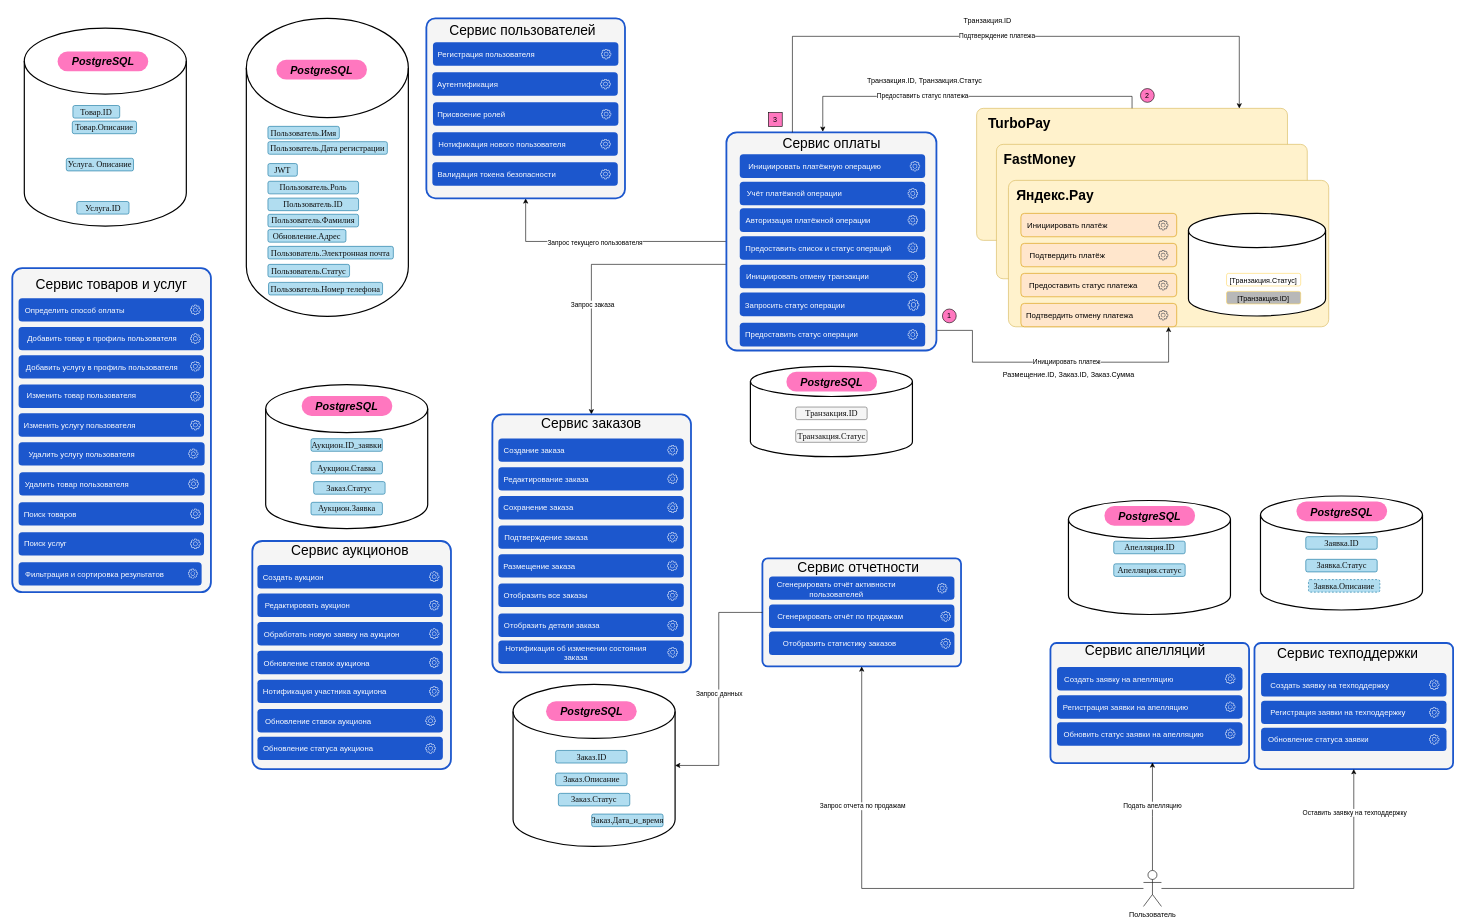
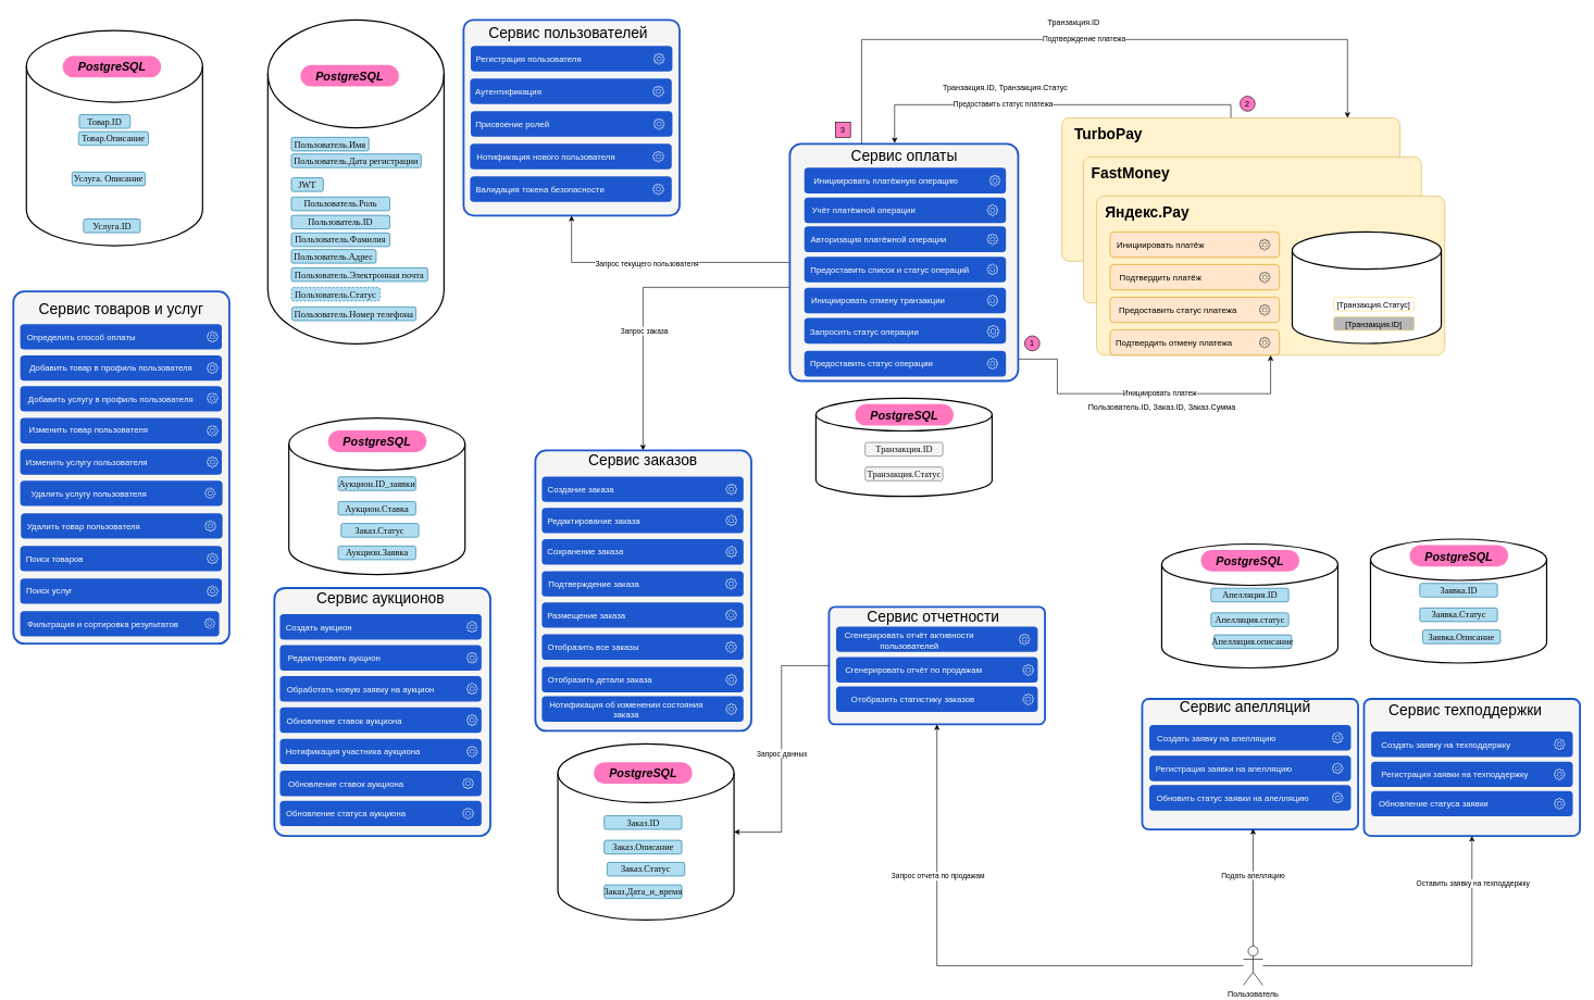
- <mxCell id="127" value="&lt;p style=&quot;margin: 0px 0px 0px 13px; text-indent: -13px; font-variant-numeric: normal; font-variant-east-asian: normal; font-variant-alternates: normal; font-kerning: auto; font-optical-sizing: auto; font-feature-settings: normal; font-variation-settings: normal; font-variant-position: normal; font-stretch: normal; font-size: 14px; line-height: normal; color: rgb(14, 14, 14); text-align: start;&quot; class=&quot;p1&quot;&gt;&lt;font face=&quot;Times New Roman&quot;&gt;Обновление.Адрес&lt;/font&gt;&lt;/p&gt;" style="rounded=1;whiteSpace=wrap;html=1;fillColor=#b1ddf0;strokeColor=#10739e;" vertex="1" parent="1"><mxGeometry x="446" y="382" width="130" height="21" as="geometry" /></mxCell>
+ <mxCell id="127" value="&lt;p style=&quot;margin: 0px 0px 0px 13px; text-indent: -13px; font-variant-numeric: normal; font-variant-east-asian: normal; font-variant-alternates: normal; font-kerning: auto; font-optical-sizing: auto; font-feature-settings: normal; font-variation-settings: normal; font-variant-position: normal; font-stretch: normal; font-size: 14px; line-height: normal; color: rgb(14, 14, 14); text-align: start;&quot; class=&quot;p1&quot;&gt;&lt;font face=&quot;Times New Roman&quot;&gt;Пользователь.Адрес&lt;/font&gt;&lt;/p&gt;" style="rounded=1;whiteSpace=wrap;html=1;fillColor=#b1ddf0;strokeColor=#10739e;" vertex="1" parent="1"><mxGeometry x="446" y="382" width="130" height="21" as="geometry" /></mxCell>
- <mxCell id="129" value="&lt;p style=&quot;margin: 0px 0px 0px 13px; text-indent: -13px; font-variant-numeric: normal; font-variant-east-asian: normal; font-variant-alternates: normal; font-kerning: auto; font-optical-sizing: auto; font-feature-settings: normal; font-variation-settings: normal; font-variant-position: normal; font-stretch: normal; font-size: 14px; line-height: normal; color: rgb(14, 14, 14); text-align: start;&quot; class=&quot;p1&quot;&gt;&lt;font face=&quot;Times New Roman&quot;&gt;Пользователь.Статус&lt;/font&gt;&lt;/p&gt;" style="rounded=1;whiteSpace=wrap;html=1;fillColor=#b1ddf0;strokeColor=#10739e;" vertex="1" parent="1"><mxGeometry x="446" y="440" width="136" height="21" as="geometry" /></mxCell>
+ <mxCell id="129" value="&lt;p style=&quot;margin: 0px 0px 0px 13px; text-indent: -13px; font-variant-numeric: normal; font-variant-east-asian: normal; font-variant-alternates: normal; font-kerning: auto; font-optical-sizing: auto; font-feature-settings: normal; font-variation-settings: normal; font-variant-position: normal; font-stretch: normal; font-size: 14px; line-height: normal; color: rgb(14, 14, 14); text-align: start;&quot; class=&quot;p1&quot;&gt;&lt;font face=&quot;Times New Roman&quot;&gt;Пользователь.Статус&lt;/font&gt;&lt;/p&gt;" style="rounded=1;whiteSpace=wrap;html=1;fillColor=#b1ddf0;strokeColor=#10739e;dashed=1;" vertex="1" parent="1"><mxGeometry x="446" y="440" width="136" height="21" as="geometry" /></mxCell>
- <mxCell id="300" value="Размещение.ID, Заказ.ID, Заказ.Сумма" style="text;html=1;align=center;verticalAlign=middle;resizable=0;points=[];autosize=1;strokeColor=none;fillColor=none;" vertex="1" parent="1"><mxGeometry x="1650" y="610" width="260" height="30" as="geometry" /></mxCell>
+ <mxCell id="300" value="Пользователь.ID, Заказ.ID, Заказ.Сумма" style="text;html=1;align=center;verticalAlign=middle;resizable=0;points=[];autosize=1;strokeColor=none;fillColor=none;" vertex="1" parent="1"><mxGeometry x="1650" y="610" width="260" height="30" as="geometry" /></mxCell>
- <mxCell id="169" value="&lt;p style=&quot;margin: 0px 0px 0px 13px; text-indent: -13px; font-variant-numeric: normal; font-variant-east-asian: normal; font-variant-alternates: normal; font-kerning: auto; font-optical-sizing: auto; font-feature-settings: normal; font-variation-settings: normal; font-variant-position: normal; font-stretch: normal; line-height: normal; text-align: start;&quot; class=&quot;p1&quot;&gt;&lt;font face=&quot;Times New Roman&quot; color=&quot;#0e0e0e&quot;&gt;&lt;span style=&quot;caret-color: rgb(14, 14, 14); font-size: 14px;&quot;&gt;Заявка.Описание&lt;/span&gt;&lt;/font&gt;&lt;br&gt;&lt;/p&gt;" style="rounded=1;whiteSpace=wrap;html=1;fillColor=#b1ddf0;strokeColor=#10739e;dashed=1;" vertex="1" parent="1"><mxGeometry x="2180" y="965.25" width="119" height="21" as="geometry" /></mxCell>
+ <mxCell id="169" value="&lt;p style=&quot;margin: 0px 0px 0px 13px; text-indent: -13px; font-variant-numeric: normal; font-variant-east-asian: normal; font-variant-alternates: normal; font-kerning: auto; font-optical-sizing: auto; font-feature-settings: normal; font-variation-settings: normal; font-variant-position: normal; font-stretch: normal; line-height: normal; text-align: start;&quot; class=&quot;p1&quot;&gt;&lt;font face=&quot;Times New Roman&quot; color=&quot;#0e0e0e&quot;&gt;&lt;span style=&quot;caret-color: rgb(14, 14, 14); font-size: 14px;&quot;&gt;Заявка.Описание&lt;/span&gt;&lt;/font&gt;&lt;br&gt;&lt;/p&gt;" style="rounded=1;whiteSpace=wrap;html=1;fillColor=#b1ddf0;strokeColor=#10739e;" vertex="1" parent="1"><mxGeometry x="2180" y="965.25" width="119" height="21" as="geometry" /></mxCell>
+ <mxCell id="156" value="&lt;p style=&quot;margin: 0px 0px 0px 13px; text-indent: -13px; font-variant-numeric: normal; font-variant-east-asian: normal; font-variant-alternates: normal; font-kerning: auto; font-optical-sizing: auto; font-feature-settings: normal; font-variation-settings: normal; font-variant-position: normal; font-stretch: normal; font-size: 14px; line-height: normal; color: rgb(14, 14, 14); text-align: start;&quot; class=&quot;p1&quot;&gt;&lt;font face=&quot;Times New Roman&quot;&gt;Апелляция.описание&lt;/font&gt;&lt;/p&gt;" style="rounded=1;whiteSpace=wrap;html=1;fillColor=#b1ddf0;strokeColor=#10739e;" vertex="1" parent="1"><mxGeometry x="1860" y="972.75" width="119" height="21" as="geometry" /></mxCell>
- <mxCell id="147" value="&lt;p style=&quot;margin: 0px 0px 0px 13px; text-indent: -13px; font-variant-numeric: normal; font-variant-east-asian: normal; font-variant-alternates: normal; font-kerning: auto; font-optical-sizing: auto; font-feature-settings: normal; font-variation-settings: normal; font-variant-position: normal; font-stretch: normal; font-size: 14px; line-height: normal; color: rgb(14, 14, 14); text-align: start;&quot; class=&quot;p1&quot;&gt;&lt;font face=&quot;Times New Roman&quot;&gt;Заказ.Дата_и_время&lt;/font&gt;&lt;/p&gt;" style="rounded=1;whiteSpace=wrap;html=1;fillColor=#b1ddf0;strokeColor=#10739e;" vertex="1" parent="1"><mxGeometry x="985.5" y="1356" width="119" height="21" as="geometry" /></mxCell>
+ <mxCell id="147" value="&lt;p style=&quot;margin: 0px 0px 0px 13px; text-indent: -13px; font-variant-numeric: normal; font-variant-east-asian: normal; font-variant-alternates: normal; font-kerning: auto; font-optical-sizing: auto; font-feature-settings: normal; font-variation-settings: normal; font-variant-position: normal; font-stretch: normal; font-size: 14px; line-height: normal; color: rgb(14, 14, 14); text-align: start;&quot; class=&quot;p1&quot;&gt;&lt;font face=&quot;Times New Roman&quot;&gt;Заказ.Дата_и_время&lt;/font&gt;&lt;/p&gt;" style="rounded=1;whiteSpace=wrap;html=1;fillColor=#b1ddf0;strokeColor=#10739e;" vertex="1" parent="1"><mxGeometry x="925.5" y="1356" width="119" height="21" as="geometry" /></mxCell>
